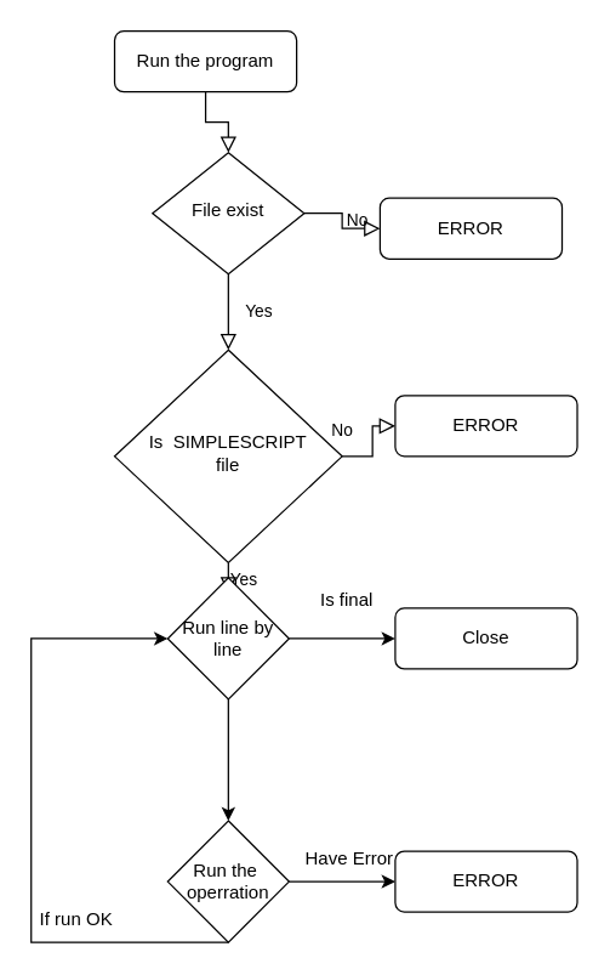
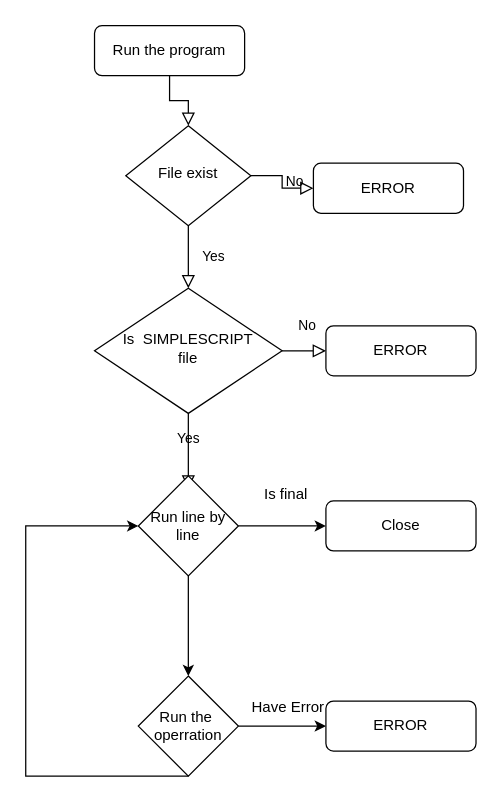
- <mxCell id="10" value="Is&amp;nbsp;&amp;nbsp;SIMPLESCRIPT&lt;br&gt;file" style="rhombus;whiteSpace=wrap;html=1;shadow=0;fontFamily=Helvetica;fontSize=12;align=center;strokeWidth=1;spacing=6;spacingTop=-4;" parent="1" vertex="1"><mxGeometry x="75" y="230" width="150" height="140" as="geometry" /></mxCell>
+ <mxCell id="10" value="Is&amp;nbsp;&amp;nbsp;SIMPLESCRIPT&lt;br&gt;file" style="rhombus;whiteSpace=wrap;html=1;shadow=0;fontFamily=Helvetica;fontSize=12;align=center;strokeWidth=1;spacing=6;spacingTop=-4;" parent="1" vertex="1"><mxGeometry x="75" y="230" width="150" height="100" as="geometry" /></mxCell>
- <mxCell id="22" value="If run OK" style="text;html=1;strokeColor=none;fillColor=none;align=center;verticalAlign=middle;whiteSpace=wrap;rounded=0;" vertex="1" parent="1"><mxGeometry x="20" y="590" width="60" height="30" as="geometry" /></mxCell>
